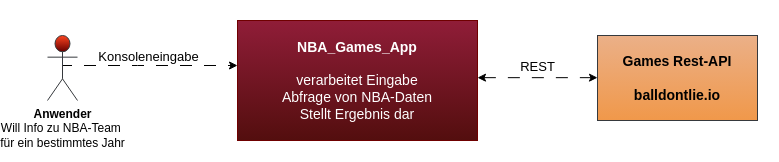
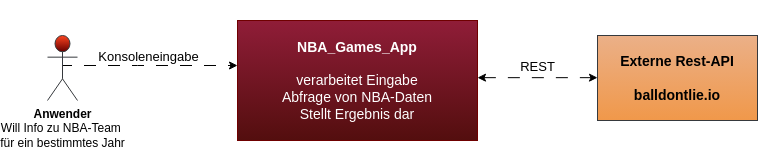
- <mxCell id="8" value="&lt;b style=&quot;font-size: 14px;&quot;&gt;&lt;br&gt;Games Rest-API&lt;br&gt;&lt;br&gt;balldontlie.io&lt;br&gt;&lt;br&gt;&lt;/b&gt;" style="rounded=0;whiteSpace=wrap;html=1;fillColor=#EBB088;strokeColor=#36393d;gradientColor=#F0984A;" vertex="1" parent="1"><mxGeometry x="570" y="35" width="160" height="85" as="geometry" /></mxCell>
+ <mxCell id="8" value="&lt;b style=&quot;font-size: 14px;&quot;&gt;&lt;br&gt;Externe Rest-API&lt;br&gt;&lt;br&gt;balldontlie.io&lt;br&gt;&lt;br&gt;&lt;/b&gt;" style="rounded=0;whiteSpace=wrap;html=1;fillColor=#EBB088;strokeColor=#36393d;gradientColor=#F0984A;" vertex="1" parent="1"><mxGeometry x="570" y="35" width="160" height="85" as="geometry" /></mxCell>
